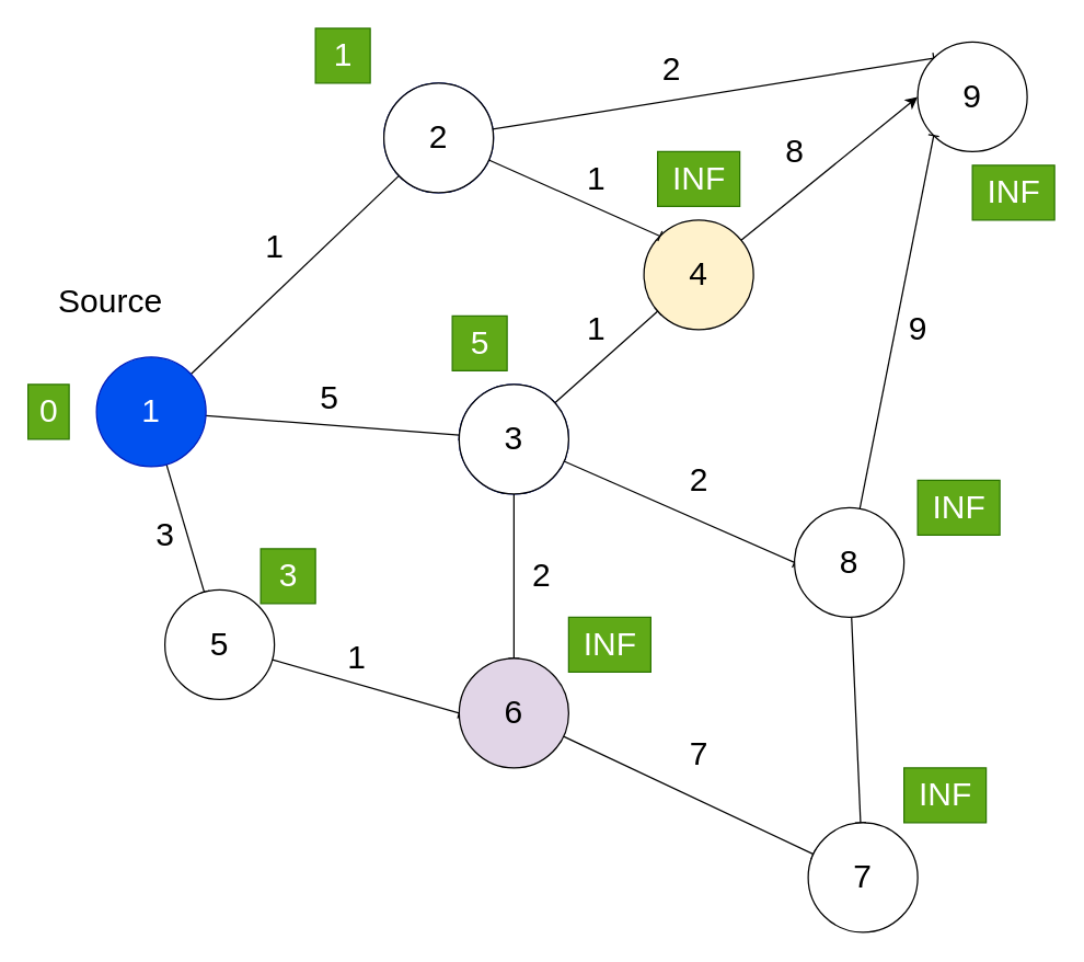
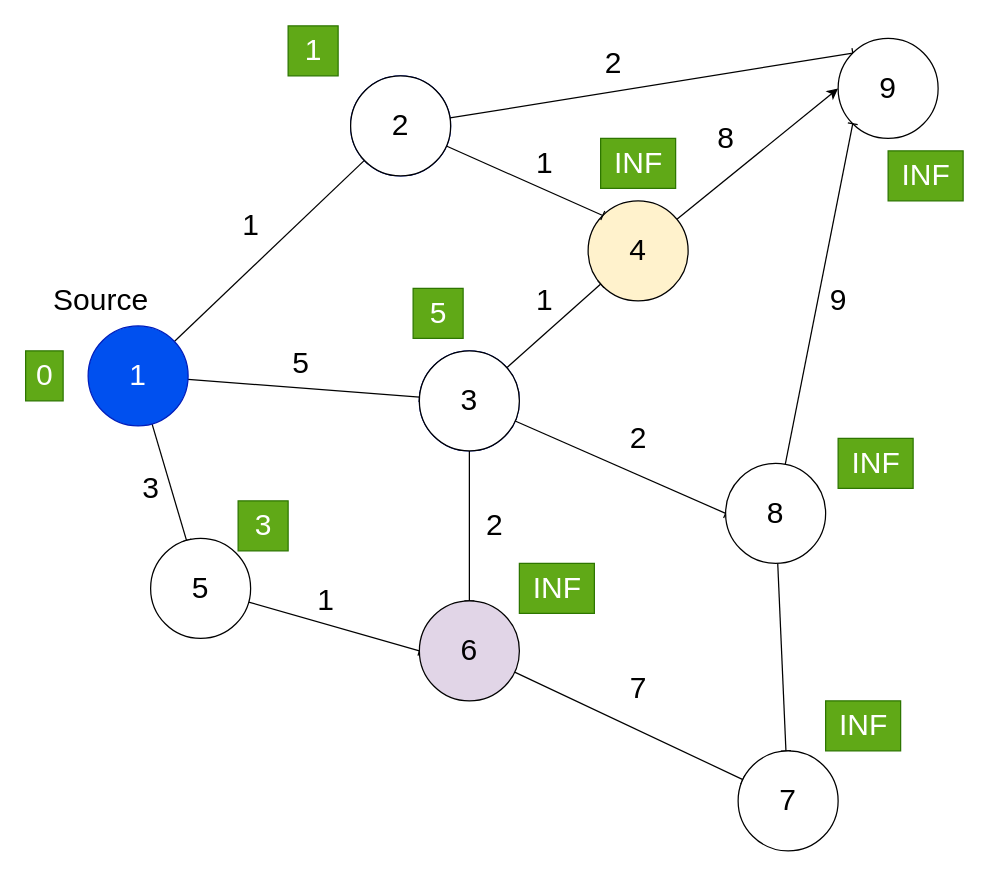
- <mxCell id="36" value="Source" style="text;html=1;align=center;verticalAlign=middle;resizable=0;points=[];autosize=1;strokeColor=none;fillColor=none;fontSize=24;" parent="1" vertex="1"><mxGeometry x="30" y="200" width="100" height="40" as="geometry" /></mxCell>
+ <mxCell id="36" value="Source" style="text;html=1;align=center;verticalAlign=middle;resizable=0;points=[];autosize=1;strokeColor=none;fillColor=none;fontSize=24;" parent="1" vertex="1"><mxGeometry x="30" y="220" width="100" height="40" as="geometry" /></mxCell>
